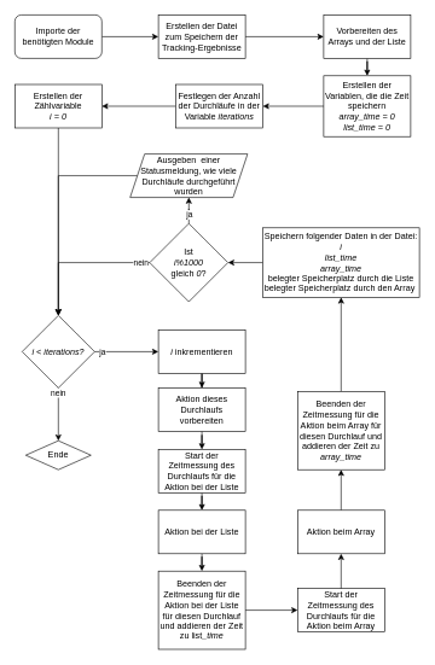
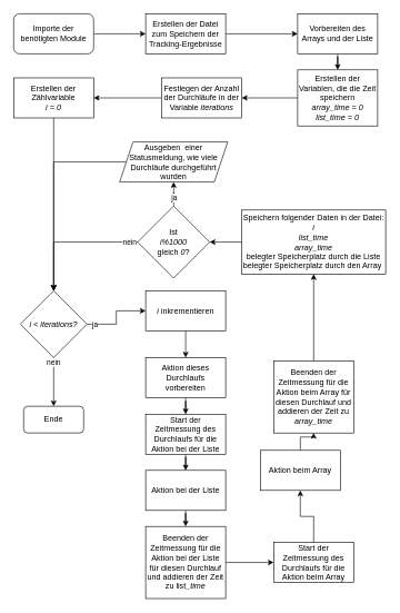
- <mxCell id="21" value="&lt;i&gt;i &lt;/i&gt;inkrementieren" style="rounded=0;whiteSpace=wrap;html=1;" parent="1" vertex="1"><mxGeometry x="218" y="455" width="120" height="60" as="geometry" /></mxCell>
+ <mxCell id="21" value="&lt;i&gt;i &lt;/i&gt;inkrementieren" style="rounded=0;whiteSpace=wrap;html=1;" parent="1" vertex="1"><mxGeometry x="218" y="435" width="120" height="60" as="geometry" /></mxCell>
- <mxCell id="19" value="Ende" style="rhombus;whiteSpace=wrap;html=1;" parent="1" vertex="1"><mxGeometry x="35" y="608" width="90" height="40" as="geometry" /></mxCell>
+ <mxCell id="19" value="Ende" style="rounded=1;whiteSpace=wrap;html=1;" parent="1" vertex="1"><mxGeometry x="35" y="608" width="90" height="40" as="geometry" /></mxCell>
- <mxCell id="42" value="Aktion beim Array" style="rounded=0;whiteSpace=wrap;html=1;" parent="1" vertex="1"><mxGeometry x="410" y="704" width="120" height="60" as="geometry" /></mxCell>
+ <mxCell id="42" value="Aktion beim Array" style="rounded=0;whiteSpace=wrap;html=1;" parent="1" vertex="1"><mxGeometry x="390" y="674" width="120" height="60" as="geometry" /></mxCell>
